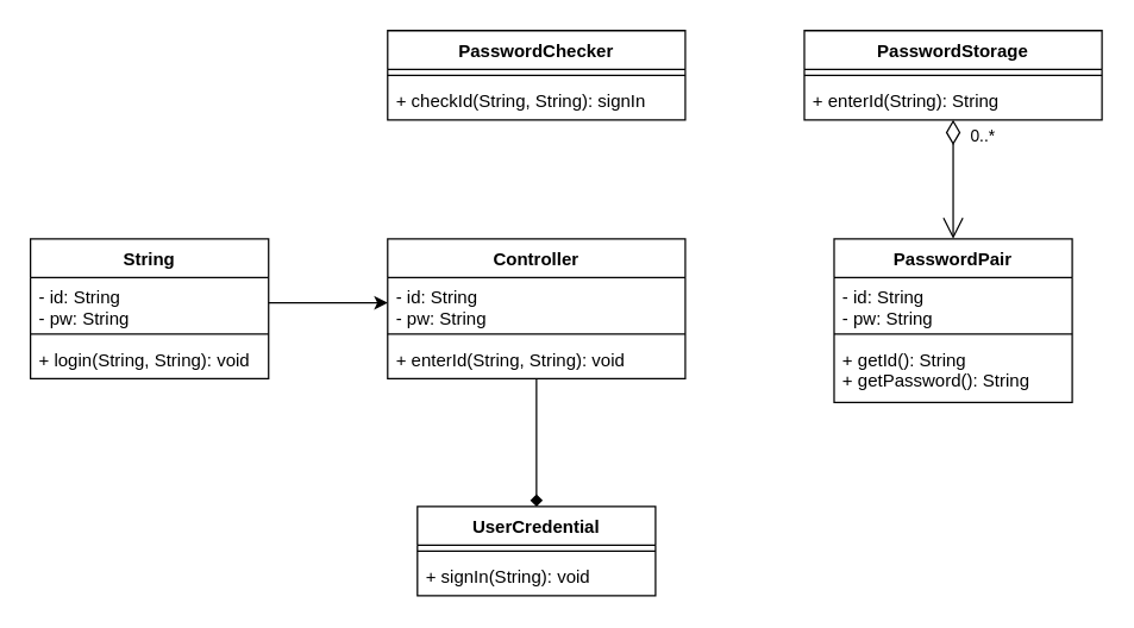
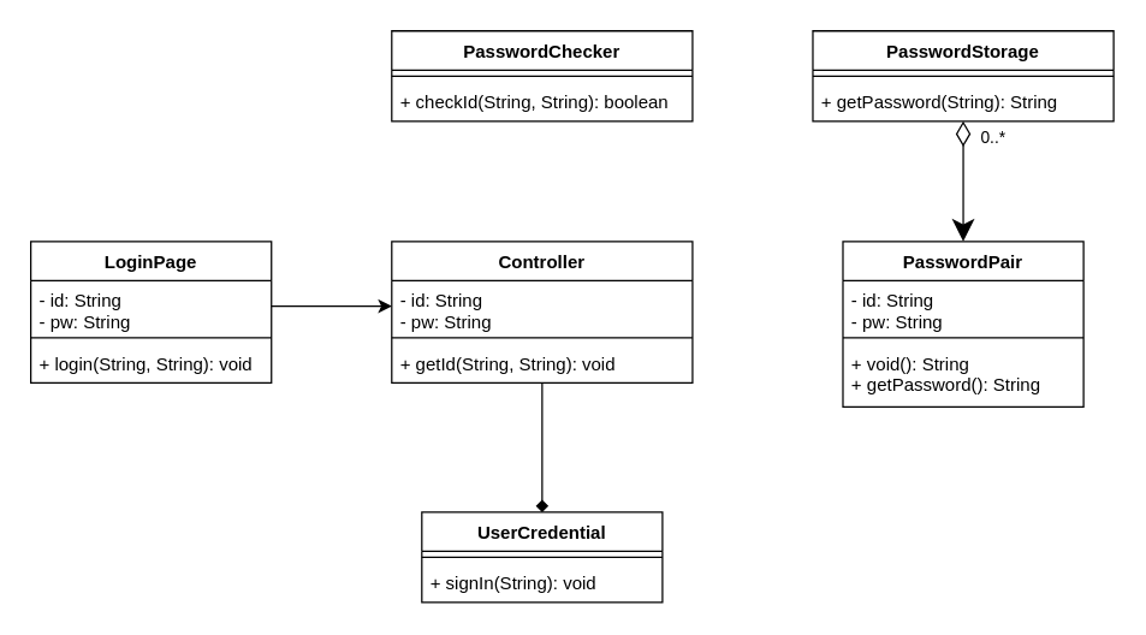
- <mxCell id="13" value="+ checkId(String, String): signIn" style="text;strokeColor=none;fillColor=none;align=left;verticalAlign=top;spacingLeft=4;spacingRight=4;overflow=hidden;rotatable=0;points=[[0,0.5],[1,0.5]];portConstraint=eastwest;" parent="11" vertex="1"><mxGeometry y="34" width="200" height="26" as="geometry" /></mxCell>
+ <mxCell id="13" value="+ checkId(String, String): boolean" style="text;strokeColor=none;fillColor=none;align=left;verticalAlign=top;spacingLeft=4;spacingRight=4;overflow=hidden;rotatable=0;points=[[0,0.5],[1,0.5]];portConstraint=eastwest;" parent="11" vertex="1"><mxGeometry y="34" width="200" height="26" as="geometry" /></mxCell>
- <mxCell id="16" value="+ enterId(String): String" style="text;strokeColor=none;fillColor=none;align=left;verticalAlign=top;spacingLeft=4;spacingRight=4;overflow=hidden;rotatable=0;points=[[0,0.5],[1,0.5]];portConstraint=eastwest;" parent="14" vertex="1"><mxGeometry y="34" width="200" height="26" as="geometry" /></mxCell>
+ <mxCell id="16" value="+ getPassword(String): String" style="text;strokeColor=none;fillColor=none;align=left;verticalAlign=top;spacingLeft=4;spacingRight=4;overflow=hidden;rotatable=0;points=[[0,0.5],[1,0.5]];portConstraint=eastwest;" parent="14" vertex="1"><mxGeometry y="34" width="200" height="26" as="geometry" /></mxCell>
- <mxCell id="25" value="0..*" style="endArrow=open;html=1;endSize=12;startArrow=diamondThin;startSize=14;startFill=0;edgeStyle=orthogonalEdgeStyle;align=left;verticalAlign=bottom;" parent="1" source="14" target="21" edge="1"><mxGeometry x="-0.5" y="10" relative="1" as="geometry"><mxPoint x="510" y="230" as="sourcePoint" /><mxPoint x="670" y="230" as="targetPoint" /><mxPoint as="offset" /></mxGeometry></mxCell>
+ <mxCell id="25" value="0..*" style="endArrow=classic;html=1;endSize=12;startArrow=diamondThin;startSize=14;startFill=0;edgeStyle=orthogonalEdgeStyle;align=left;verticalAlign=bottom;" parent="1" source="14" target="21" edge="1"><mxGeometry x="-0.5" y="10" relative="1" as="geometry"><mxPoint x="510" y="230" as="sourcePoint" /><mxPoint x="670" y="230" as="targetPoint" /><mxPoint as="offset" /></mxGeometry></mxCell>
- <mxCell id="2" value="String" style="swimlane;fontStyle=1;align=center;verticalAlign=top;childLayout=stackLayout;horizontal=1;startSize=26;horizontalStack=0;resizeParent=1;resizeParentMax=0;resizeLast=0;collapsible=1;marginBottom=0;" parent="1" vertex="1"><mxGeometry x="20" y="160" width="160" height="94" as="geometry"><mxRectangle x="120" y="120" width="100" height="26" as="alternateBounds" /></mxGeometry></mxCell>
+ <mxCell id="2" value="LoginPage" style="swimlane;fontStyle=1;align=center;verticalAlign=top;childLayout=stackLayout;horizontal=1;startSize=26;horizontalStack=0;resizeParent=1;resizeParentMax=0;resizeLast=0;collapsible=1;marginBottom=0;" parent="1" vertex="1"><mxGeometry x="20" y="160" width="160" height="94" as="geometry"><mxRectangle x="120" y="120" width="100" height="26" as="alternateBounds" /></mxGeometry></mxCell>
- <mxCell id="10" value="+ enterId(String, String): void" style="text;strokeColor=none;fillColor=none;align=left;verticalAlign=top;spacingLeft=4;spacingRight=4;overflow=hidden;rotatable=0;points=[[0,0.5],[1,0.5]];portConstraint=eastwest;" parent="7" vertex="1"><mxGeometry y="68" width="200" height="26" as="geometry" /></mxCell>
+ <mxCell id="10" value="+ getId(String, String): void" style="text;strokeColor=none;fillColor=none;align=left;verticalAlign=top;spacingLeft=4;spacingRight=4;overflow=hidden;rotatable=0;points=[[0,0.5],[1,0.5]];portConstraint=eastwest;" parent="7" vertex="1"><mxGeometry y="68" width="200" height="26" as="geometry" /></mxCell>
- <mxCell id="24" value="+ getId(): String&#10;+ getPassword(): String&#10;" style="text;strokeColor=none;fillColor=none;align=left;verticalAlign=top;spacingLeft=4;spacingRight=4;overflow=hidden;rotatable=0;points=[[0,0.5],[1,0.5]];portConstraint=eastwest;" parent="21" vertex="1"><mxGeometry y="68" width="160" height="42" as="geometry" /></mxCell>
+ <mxCell id="24" value="+ void(): String&#10;+ getPassword(): String&#10;" style="text;strokeColor=none;fillColor=none;align=left;verticalAlign=top;spacingLeft=4;spacingRight=4;overflow=hidden;rotatable=0;points=[[0,0.5],[1,0.5]];portConstraint=eastwest;" parent="21" vertex="1"><mxGeometry y="68" width="160" height="42" as="geometry" /></mxCell>
